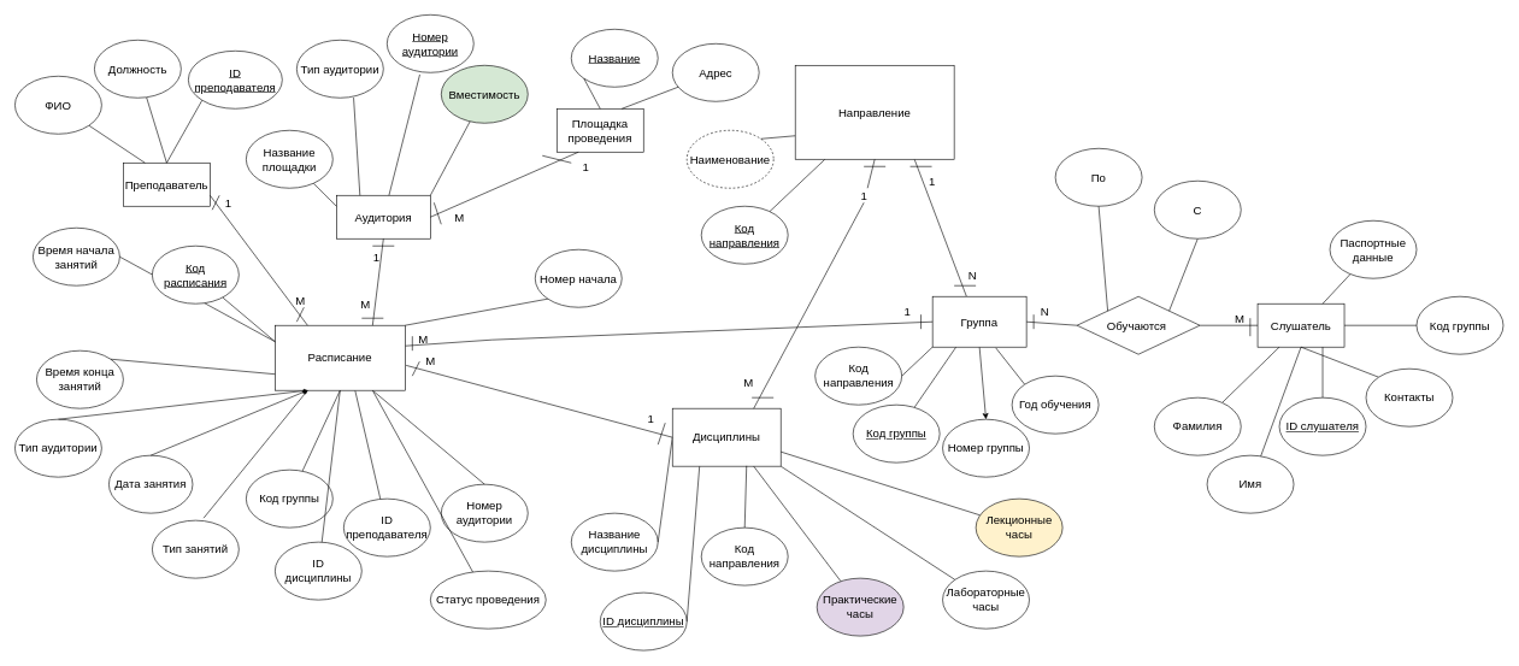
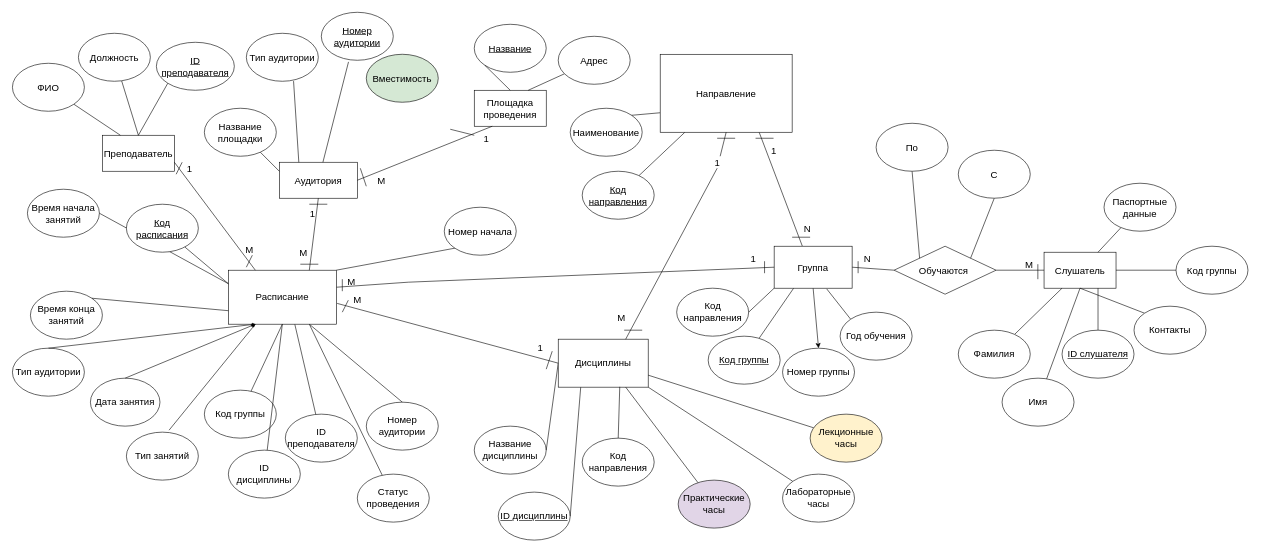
- <mxCell id="50" value="Площадка проведения" style="rounded=0;whiteSpace=wrap;html=1;fontSize=16;" parent="1" vertex="1"><mxGeometry x="770" y="150" width="120" height="60" as="geometry" /></mxCell>
+ <mxCell id="50" value="Площадка проведения" style="rounded=0;whiteSpace=wrap;html=1;fontSize=16;" parent="1" vertex="1"><mxGeometry x="790" y="150" width="120" height="60" as="geometry" /></mxCell>
- <mxCell id="60" value="" style="endArrow=none;html=1;rounded=0;fontSize=16;exitX=1;exitY=0;exitDx=0;exitDy=0;" parent="1" source="55" target="61" edge="1"><mxGeometry width="50" height="50" relative="1" as="geometry"><mxPoint x="140" y="590" as="sourcePoint" /><mxPoint x="480" y="440" as="targetPoint" /></mxGeometry></mxCell>
- <mxCell id="16" value="Наименование" style="ellipse;whiteSpace=wrap;html=1;fontSize=16;dashed=1;" parent="1" vertex="1"><mxGeometry x="950" y="180" width="120" height="80" as="geometry" /></mxCell>
+ <mxCell id="16" value="Наименование" style="ellipse;whiteSpace=wrap;html=1;fontSize=16;" parent="1" vertex="1"><mxGeometry x="950" y="180" width="120" height="80" as="geometry" /></mxCell>
- <mxCell id="48" value="Статус проведения" style="ellipse;whiteSpace=wrap;html=1;fontSize=16;" parent="1" vertex="1"><mxGeometry x="595" y="790" width="160" height="80" as="geometry" /></mxCell>
+ <mxCell id="48" value="Статус проведения" style="ellipse;whiteSpace=wrap;html=1;fontSize=16;" parent="1" vertex="1"><mxGeometry x="595" y="790" width="120" height="80" as="geometry" /></mxCell>
